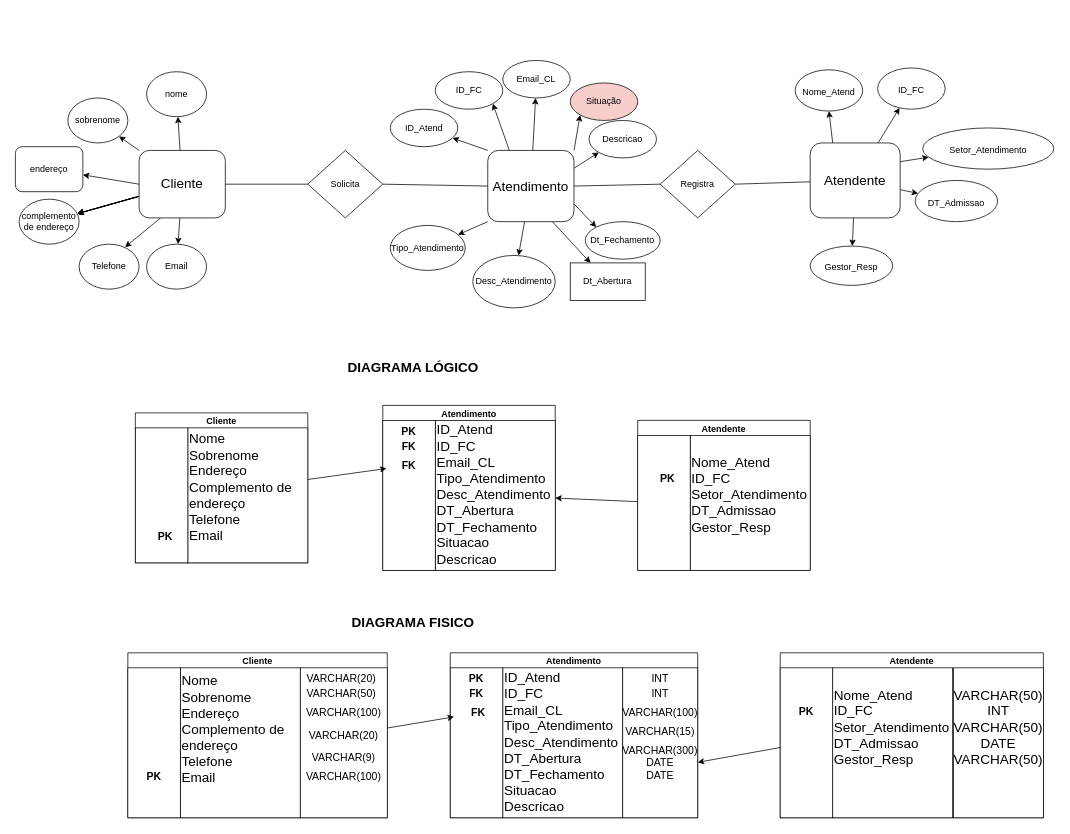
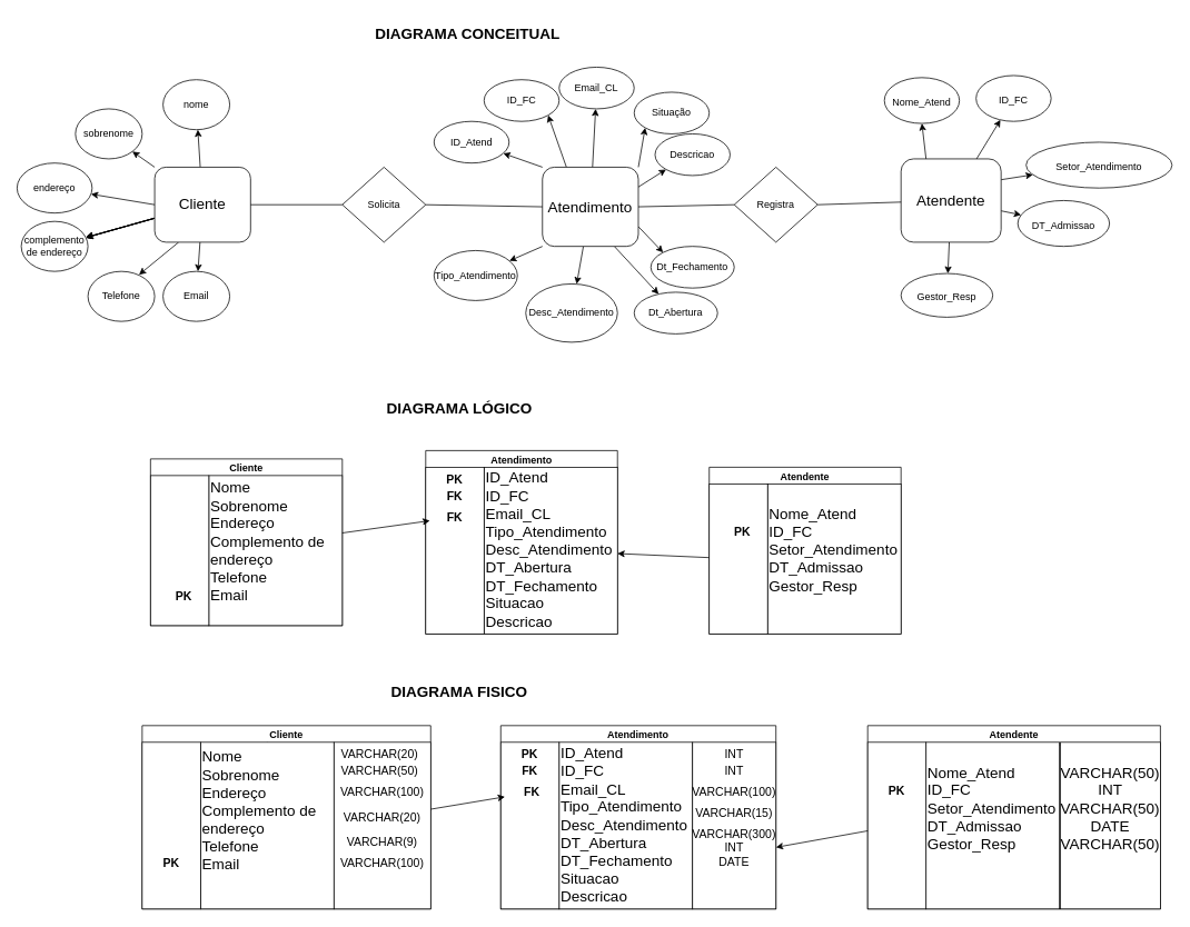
+ <mxCell id="38" value="&lt;font style=&quot;font-size: 18px;&quot;&gt;&lt;b&gt;DIAGRAMA CONCEITUAL&lt;/b&gt;&lt;/font&gt;" style="text;html=1;align=center;verticalAlign=middle;resizable=0;points=[];autosize=1;strokeColor=none;fillColor=none;" vertex="1" parent="1"><mxGeometry x="440" width="240" height="40" as="geometry" y="20" /></mxCell>
- <mxCell id="45" value="Situação" style="ellipse;whiteSpace=wrap;html=1;fillColor=#f8cecc;" vertex="1" parent="1"><mxGeometry x="760" y="110" width="90" height="50" as="geometry" /></mxCell>
+ <mxCell id="45" value="Situação" style="ellipse;whiteSpace=wrap;html=1;" vertex="1" parent="1"><mxGeometry x="760" y="110" width="90" height="50" as="geometry" /></mxCell>
- <mxCell id="31" value="endereço" style="whiteSpace=wrap;html=1;rounded=1;" vertex="1" parent="1"><mxGeometry x="20" y="195" width="90" height="60" as="geometry" /></mxCell>
+ <mxCell id="31" value="endereço" style="ellipse;whiteSpace=wrap;html=1;" vertex="1" parent="1"><mxGeometry x="20" y="195" width="90" height="60" as="geometry" /></mxCell>
- <mxCell id="43" value="Dt_Abertura" style="whiteSpace=wrap;html=1;rounded=0;" vertex="1" parent="1"><mxGeometry x="760" y="350" width="100" height="50" as="geometry" /></mxCell>
+ <mxCell id="43" value="Dt_Abertura" style="ellipse;whiteSpace=wrap;html=1;" vertex="1" parent="1"><mxGeometry x="760" y="350" width="100" height="50" as="geometry" /></mxCell>
- <mxCell id="116" value="DATE&lt;br&gt;DATE" style="text;html=1;strokeColor=none;fillColor=none;align=center;verticalAlign=middle;whiteSpace=wrap;rounded=0;fontSize=14;" vertex="1" parent="102"><mxGeometry x="230" y="140" width="100" height="30" as="geometry" /></mxCell>
+ <mxCell id="116" value="INT&lt;br&gt;DATE" style="text;html=1;strokeColor=none;fillColor=none;align=center;verticalAlign=middle;whiteSpace=wrap;rounded=0;fontSize=14;" vertex="1" parent="102"><mxGeometry x="230" y="140" width="100" height="30" as="geometry" /></mxCell>
